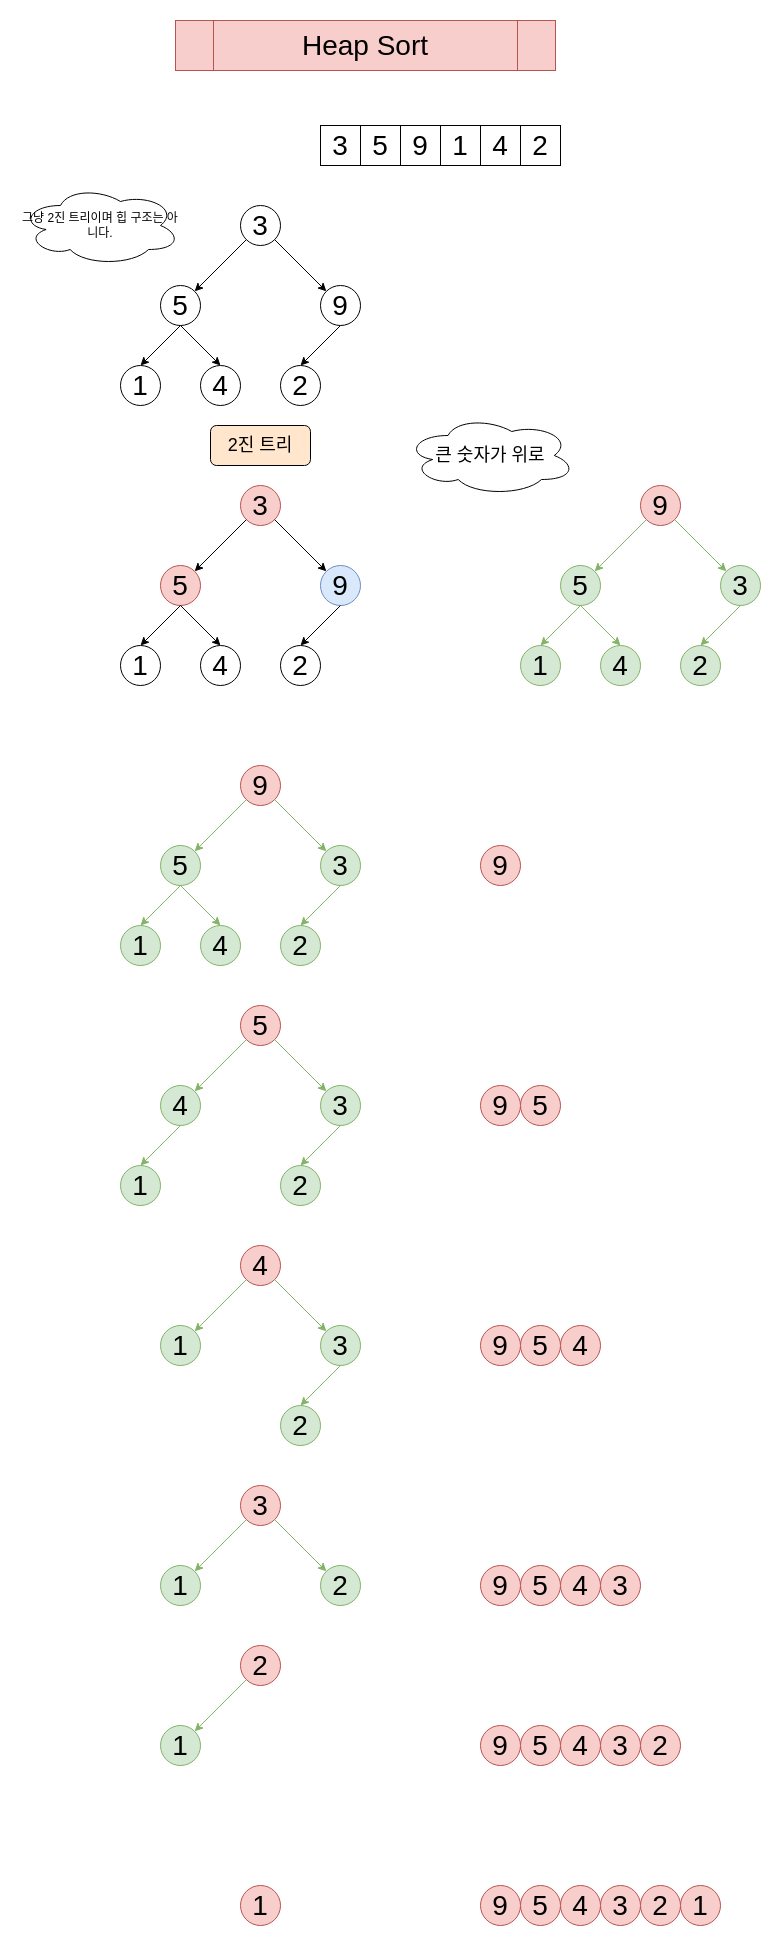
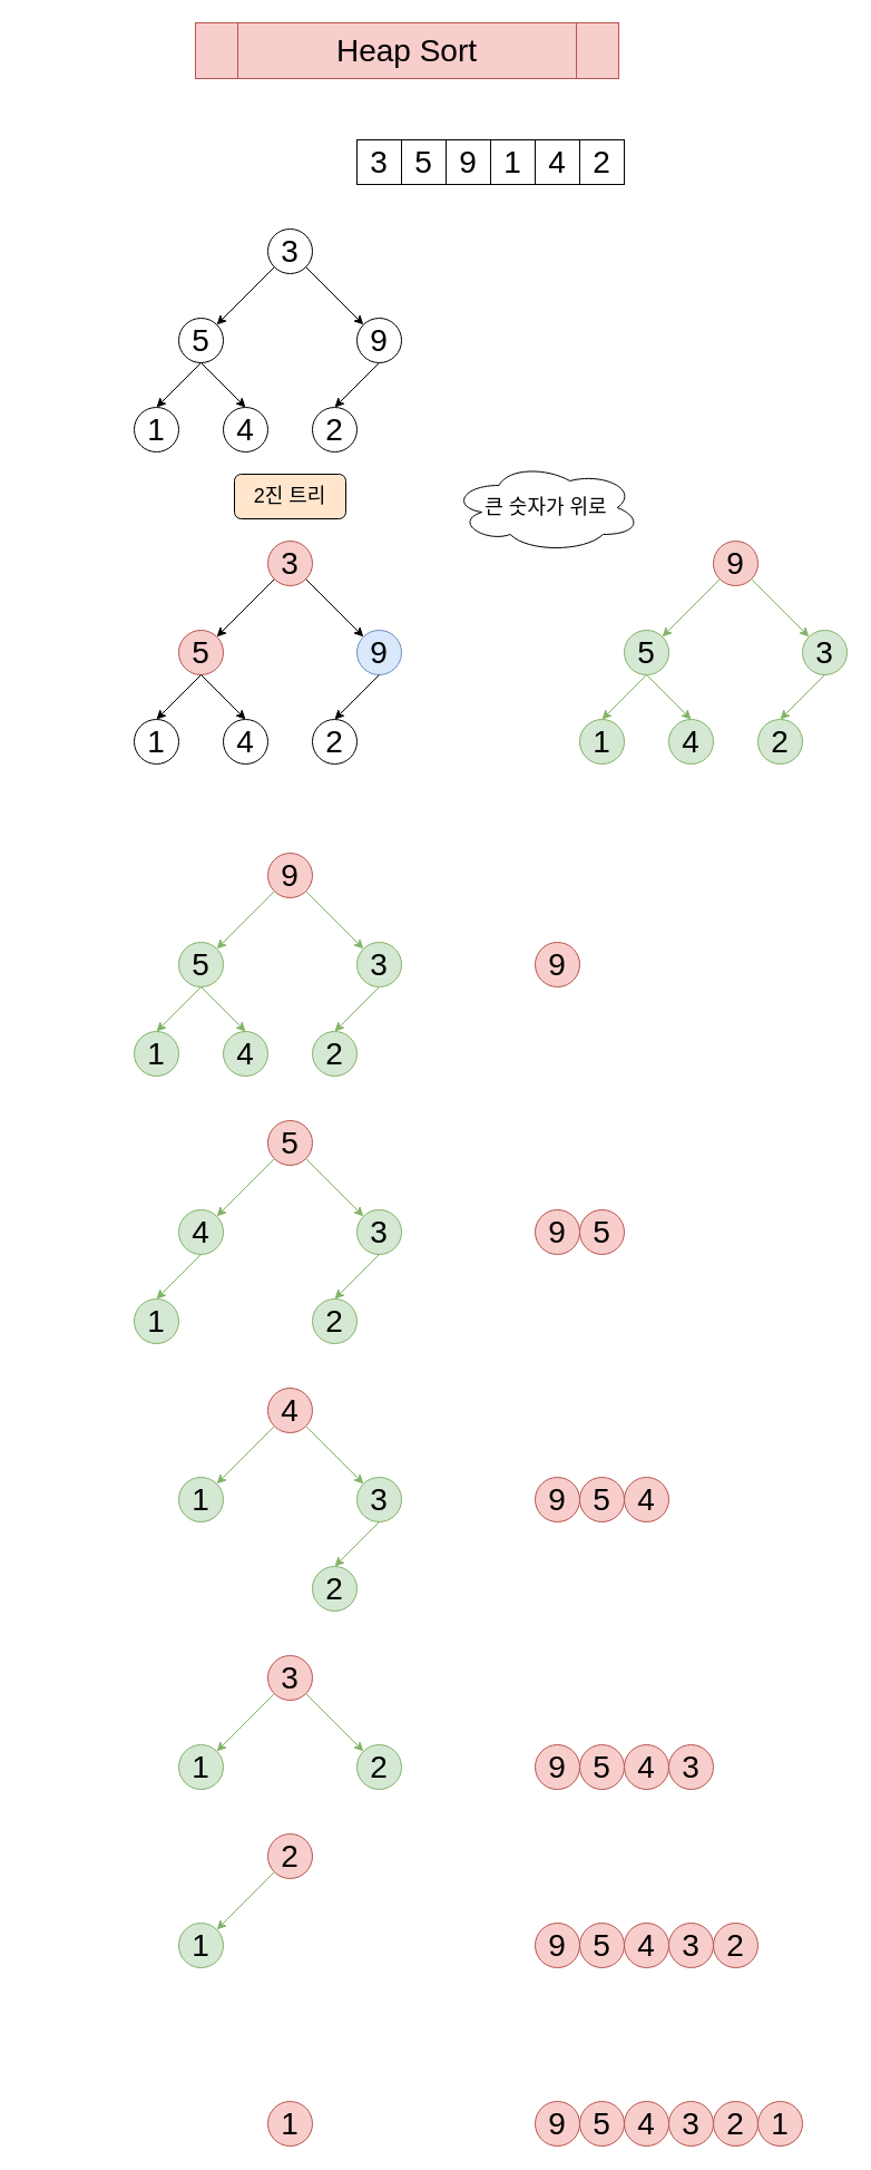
- <mxCell id="21" value="그냥 2진 트리이며 힙 구조는 아니다." style="ellipse;shape=cloud;whiteSpace=wrap;html=1;fontSize=12;" vertex="1" parent="1"><mxGeometry x="20" y="185" width="160" height="80" as="geometry" /></mxCell>
